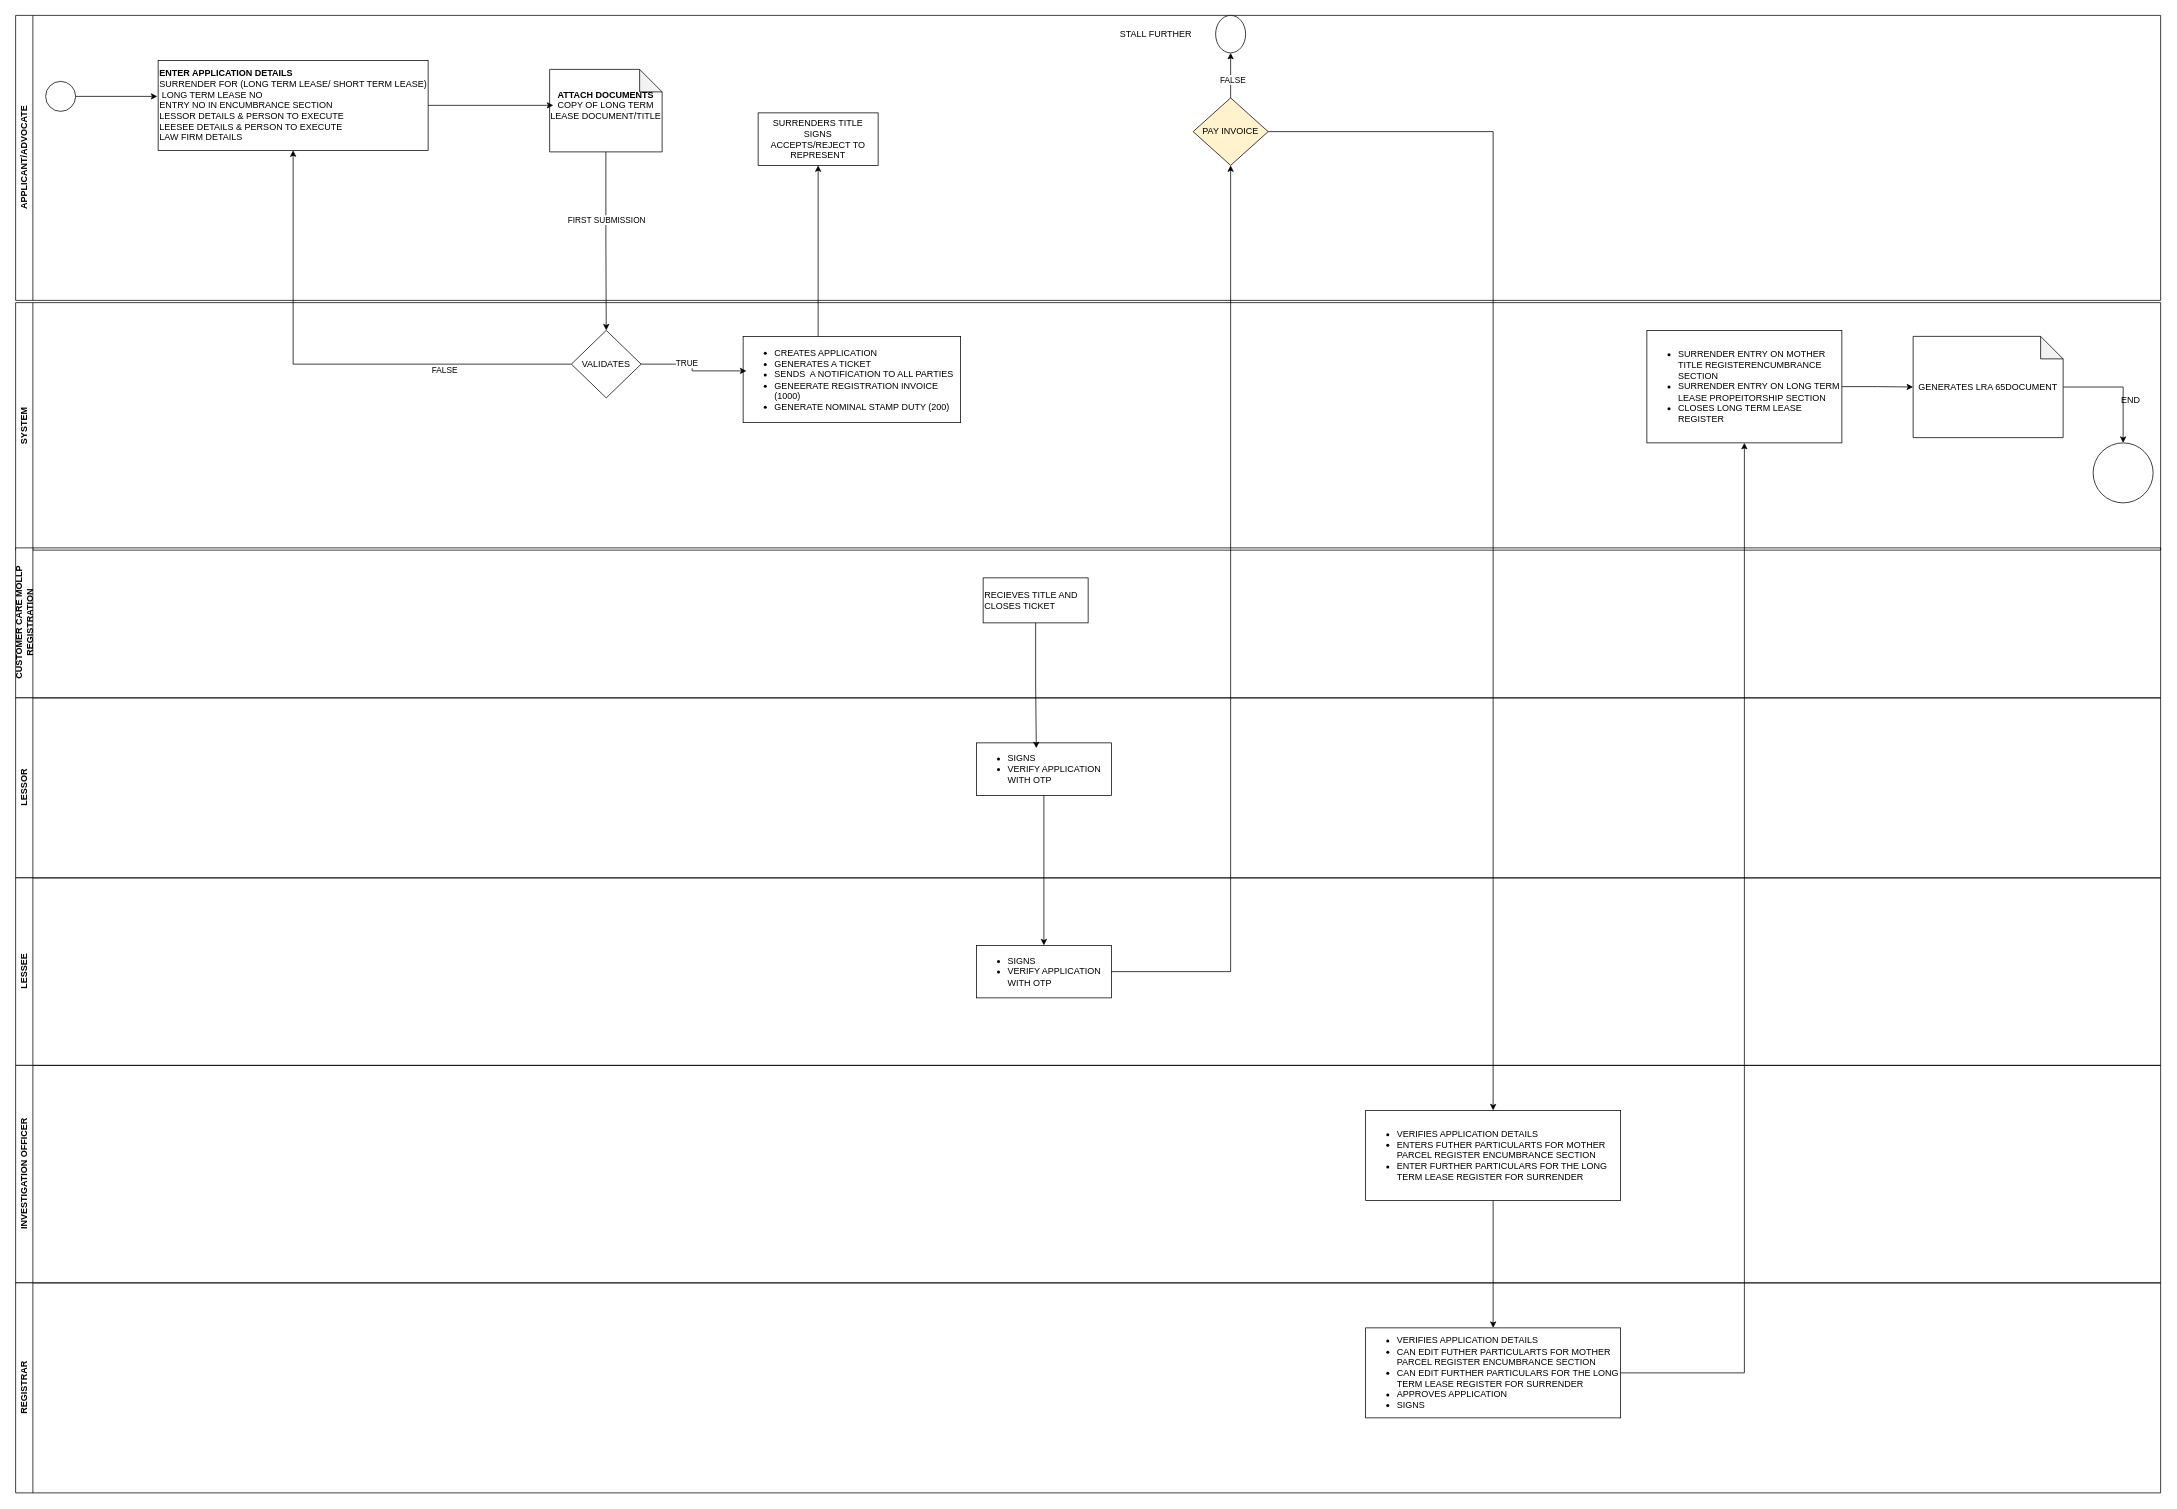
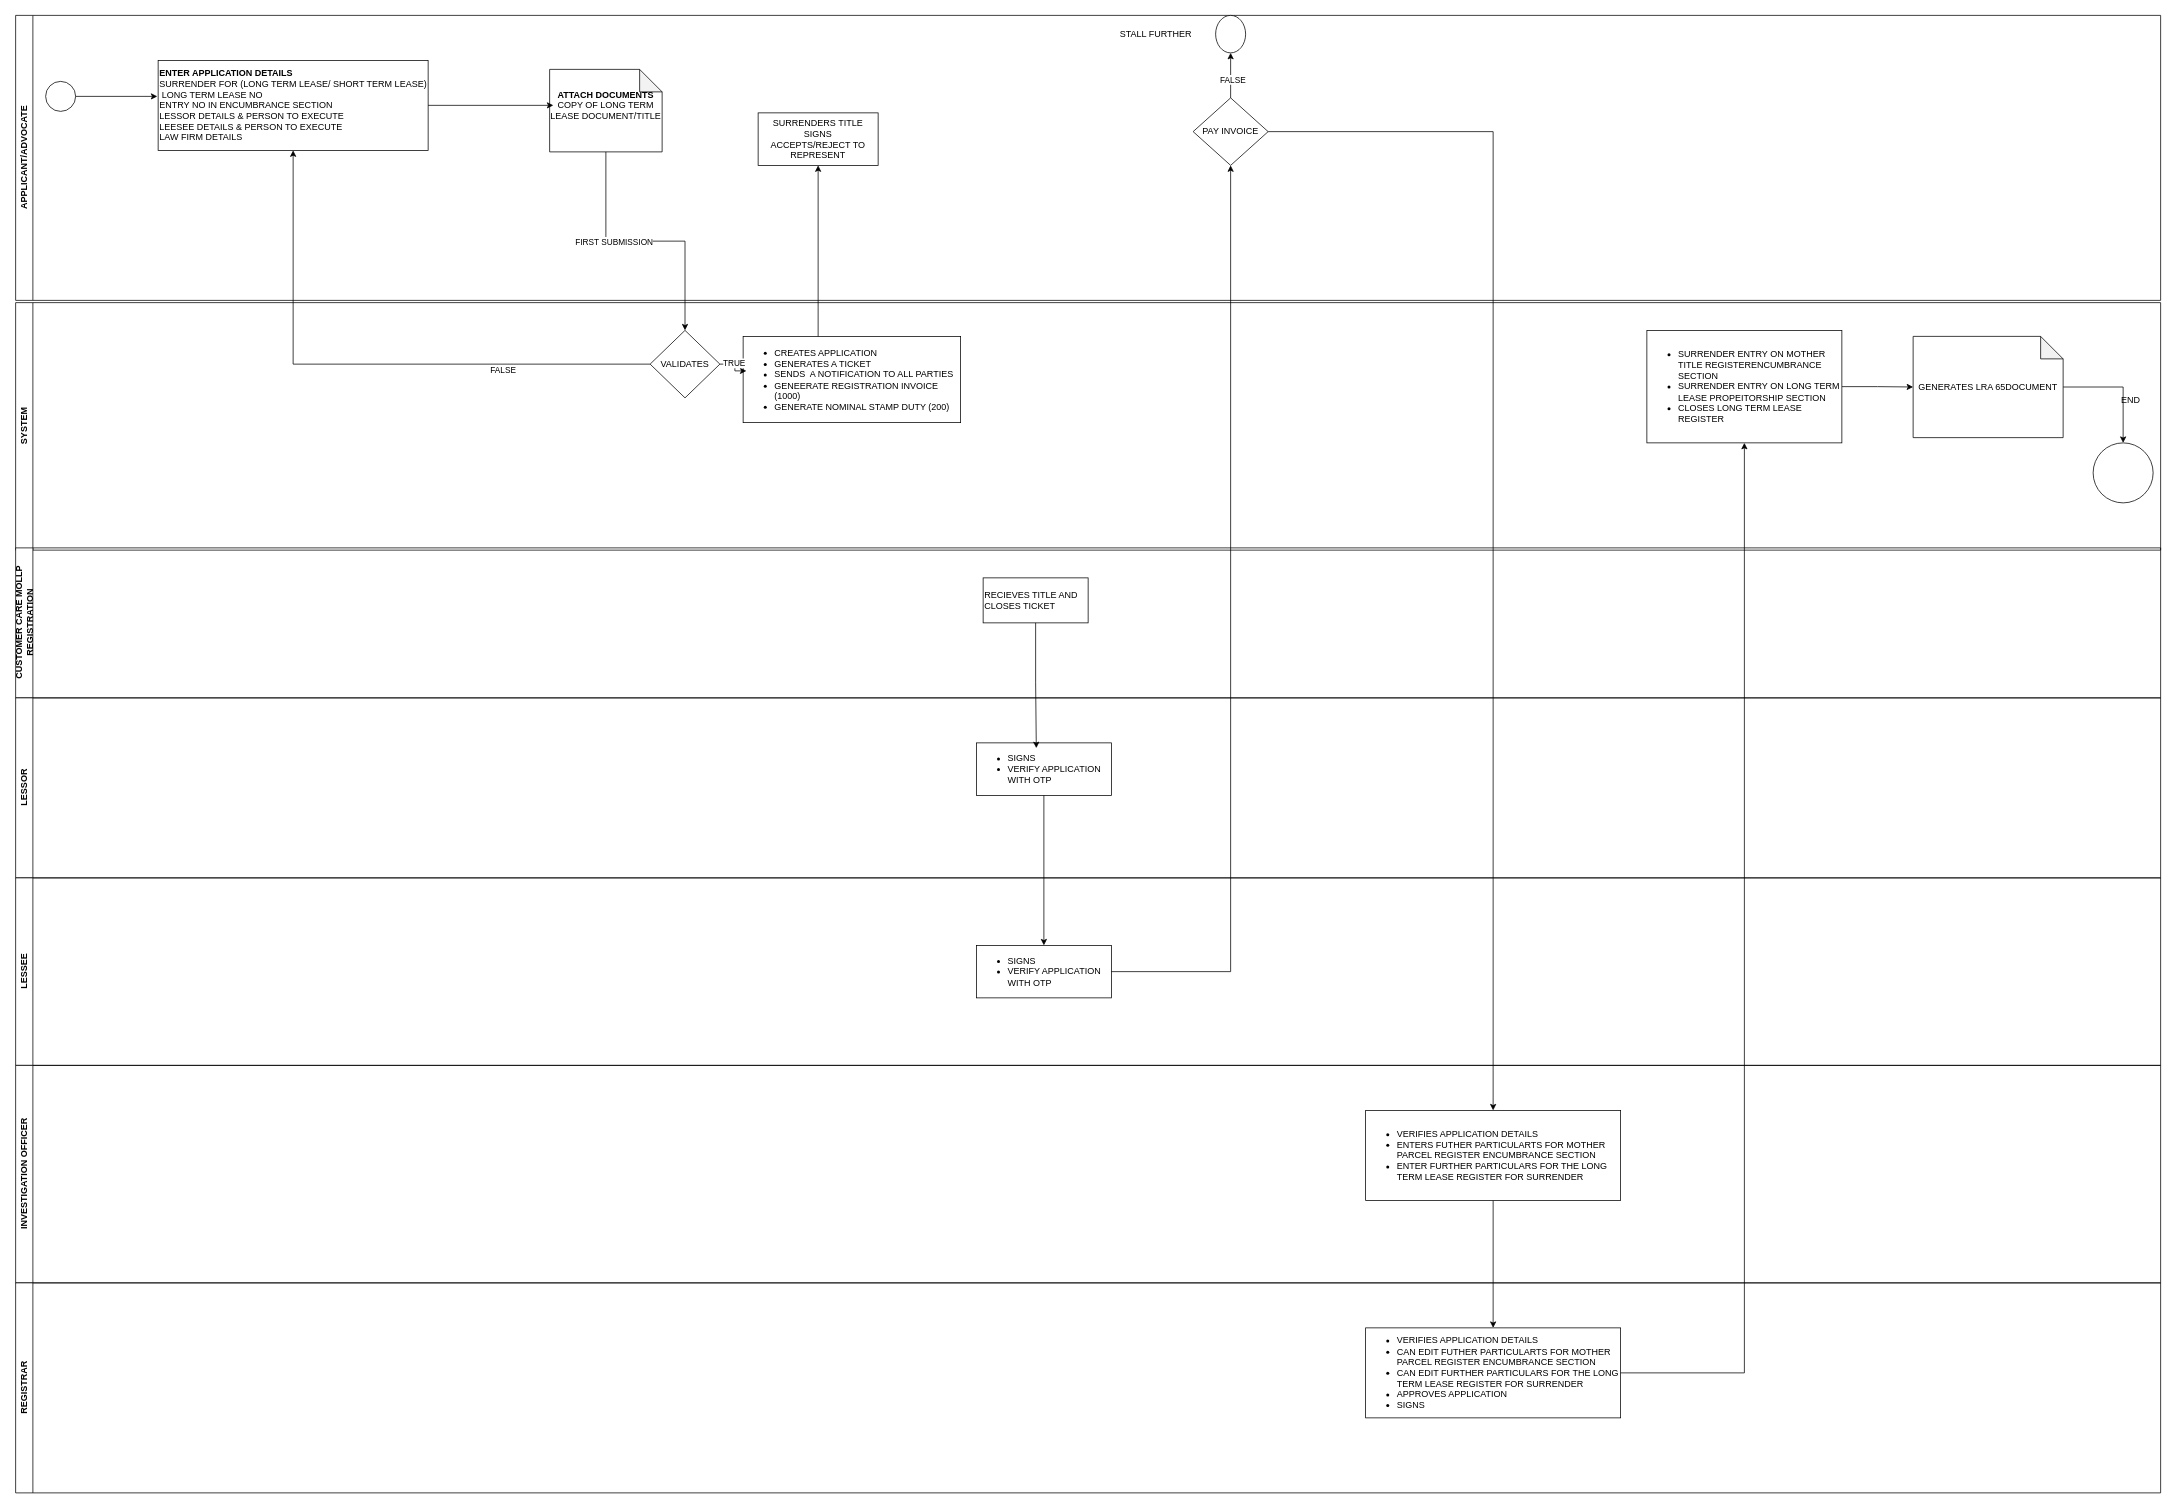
- <mxCell id="35" value="PAY INVOICE" style="rhombus;whiteSpace=wrap;html=1;fillColor=#fff2cc;" vertex="1" parent="1"><mxGeometry x="1590" y="130" width="100" height="90" as="geometry" /></mxCell>
+ <mxCell id="35" value="PAY INVOICE" style="rhombus;whiteSpace=wrap;html=1;" vertex="1" parent="1"><mxGeometry x="1590" y="130" width="100" height="90" as="geometry" /></mxCell>
- <mxCell id="18" value="VALIDATES" style="rhombus;whiteSpace=wrap;html=1;" vertex="1" parent="1"><mxGeometry x="761" y="440" width="93" height="90" as="geometry" /></mxCell>
+ <mxCell id="18" value="VALIDATES" style="rhombus;whiteSpace=wrap;html=1;" vertex="1" parent="1"><mxGeometry x="866" y="440" width="93" height="90" as="geometry" /></mxCell>
